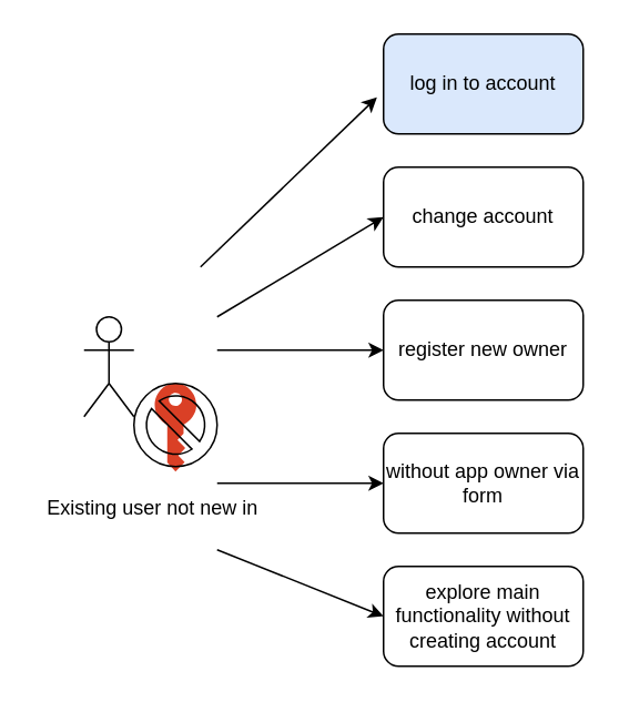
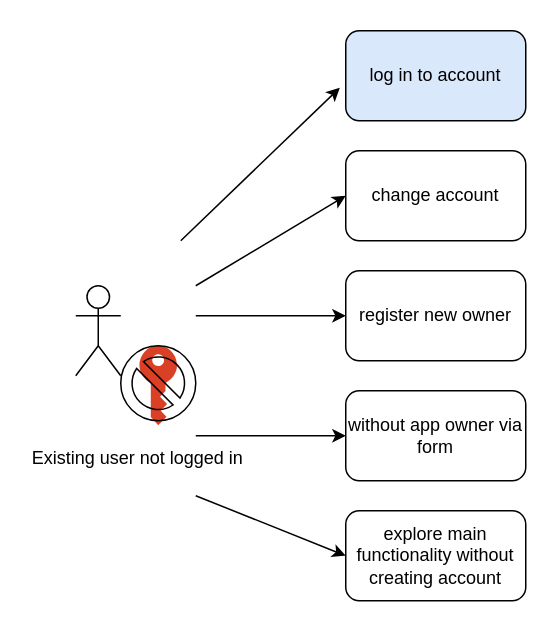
- <mxCell id="6" value="Existing user not new in" style="text;html=1;strokeColor=none;fillColor=none;align=center;verticalAlign=middle;whiteSpace=wrap;rounded=0;" parent="2" vertex="1"><mxGeometry y="100" width="142.5" height="30" as="geometry" /></mxCell>
+ <mxCell id="6" value="Existing user not logged in" style="text;html=1;strokeColor=none;fillColor=none;align=center;verticalAlign=middle;whiteSpace=wrap;rounded=0;" parent="2" vertex="1"><mxGeometry y="100" width="142.5" height="30" as="geometry" /></mxCell>
